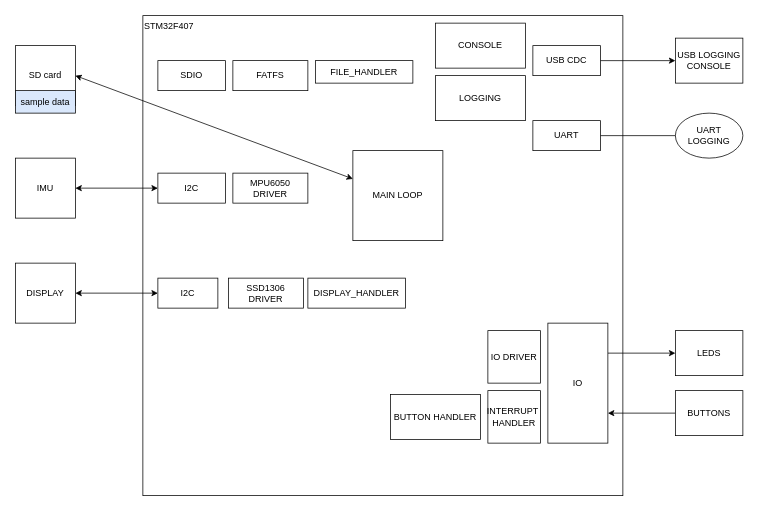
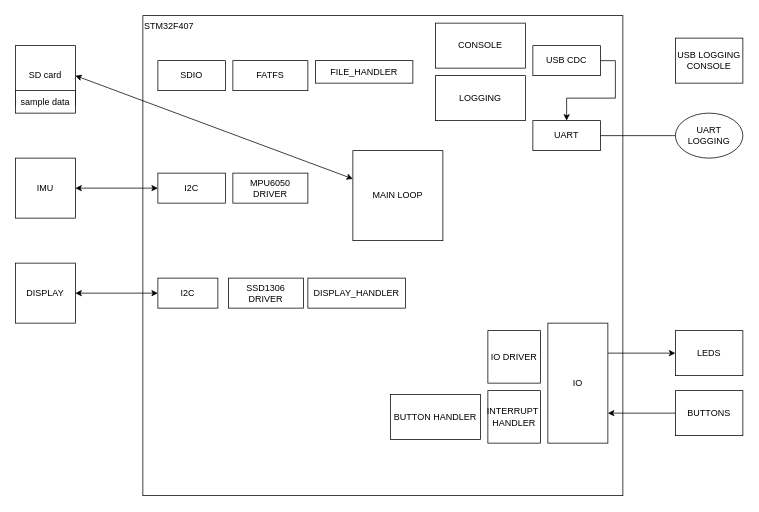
- <mxCell id="30" style="edgeStyle=orthogonalEdgeStyle;rounded=0;orthogonalLoop=1;jettySize=auto;html=1;exitX=1;exitY=0.5;exitDx=0;exitDy=0;entryX=0;entryY=0.5;entryDx=0;entryDy=0;" edge="1" parent="1" source="31" target="26"><mxGeometry relative="1" as="geometry" /></mxCell>
+ <mxCell id="30" style="edgeStyle=orthogonalEdgeStyle;rounded=0;orthogonalLoop=1;jettySize=auto;html=1;exitX=1;exitY=0.5;exitDx=0;exitDy=0;" edge="1" parent="1" source="31" target="29"><mxGeometry relative="1" as="geometry" /></mxCell>
- <mxCell id="4" value="sample data" style="rounded=0;whiteSpace=wrap;html=1;fillColor=#dae8fc;" vertex="1" parent="1"><mxGeometry x="20" y="120" width="80" height="30" as="geometry" /></mxCell>
+ <mxCell id="4" value="sample data" style="rounded=0;whiteSpace=wrap;html=1;" vertex="1" parent="1"><mxGeometry x="20" y="120" width="80" height="30" as="geometry" /></mxCell>
